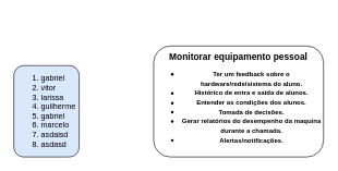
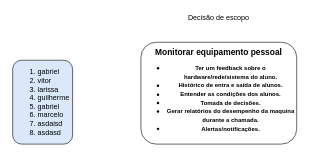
+ <mxCell id="3" value="Decisão de escopo" style="text;html=1;strokeColor=none;fillColor=none;align=center;verticalAlign=middle;whiteSpace=wrap;rounded=0;" vertex="1" parent="1"><mxGeometry x="311" y="20" width="106" height="20" as="geometry" /></mxCell>
